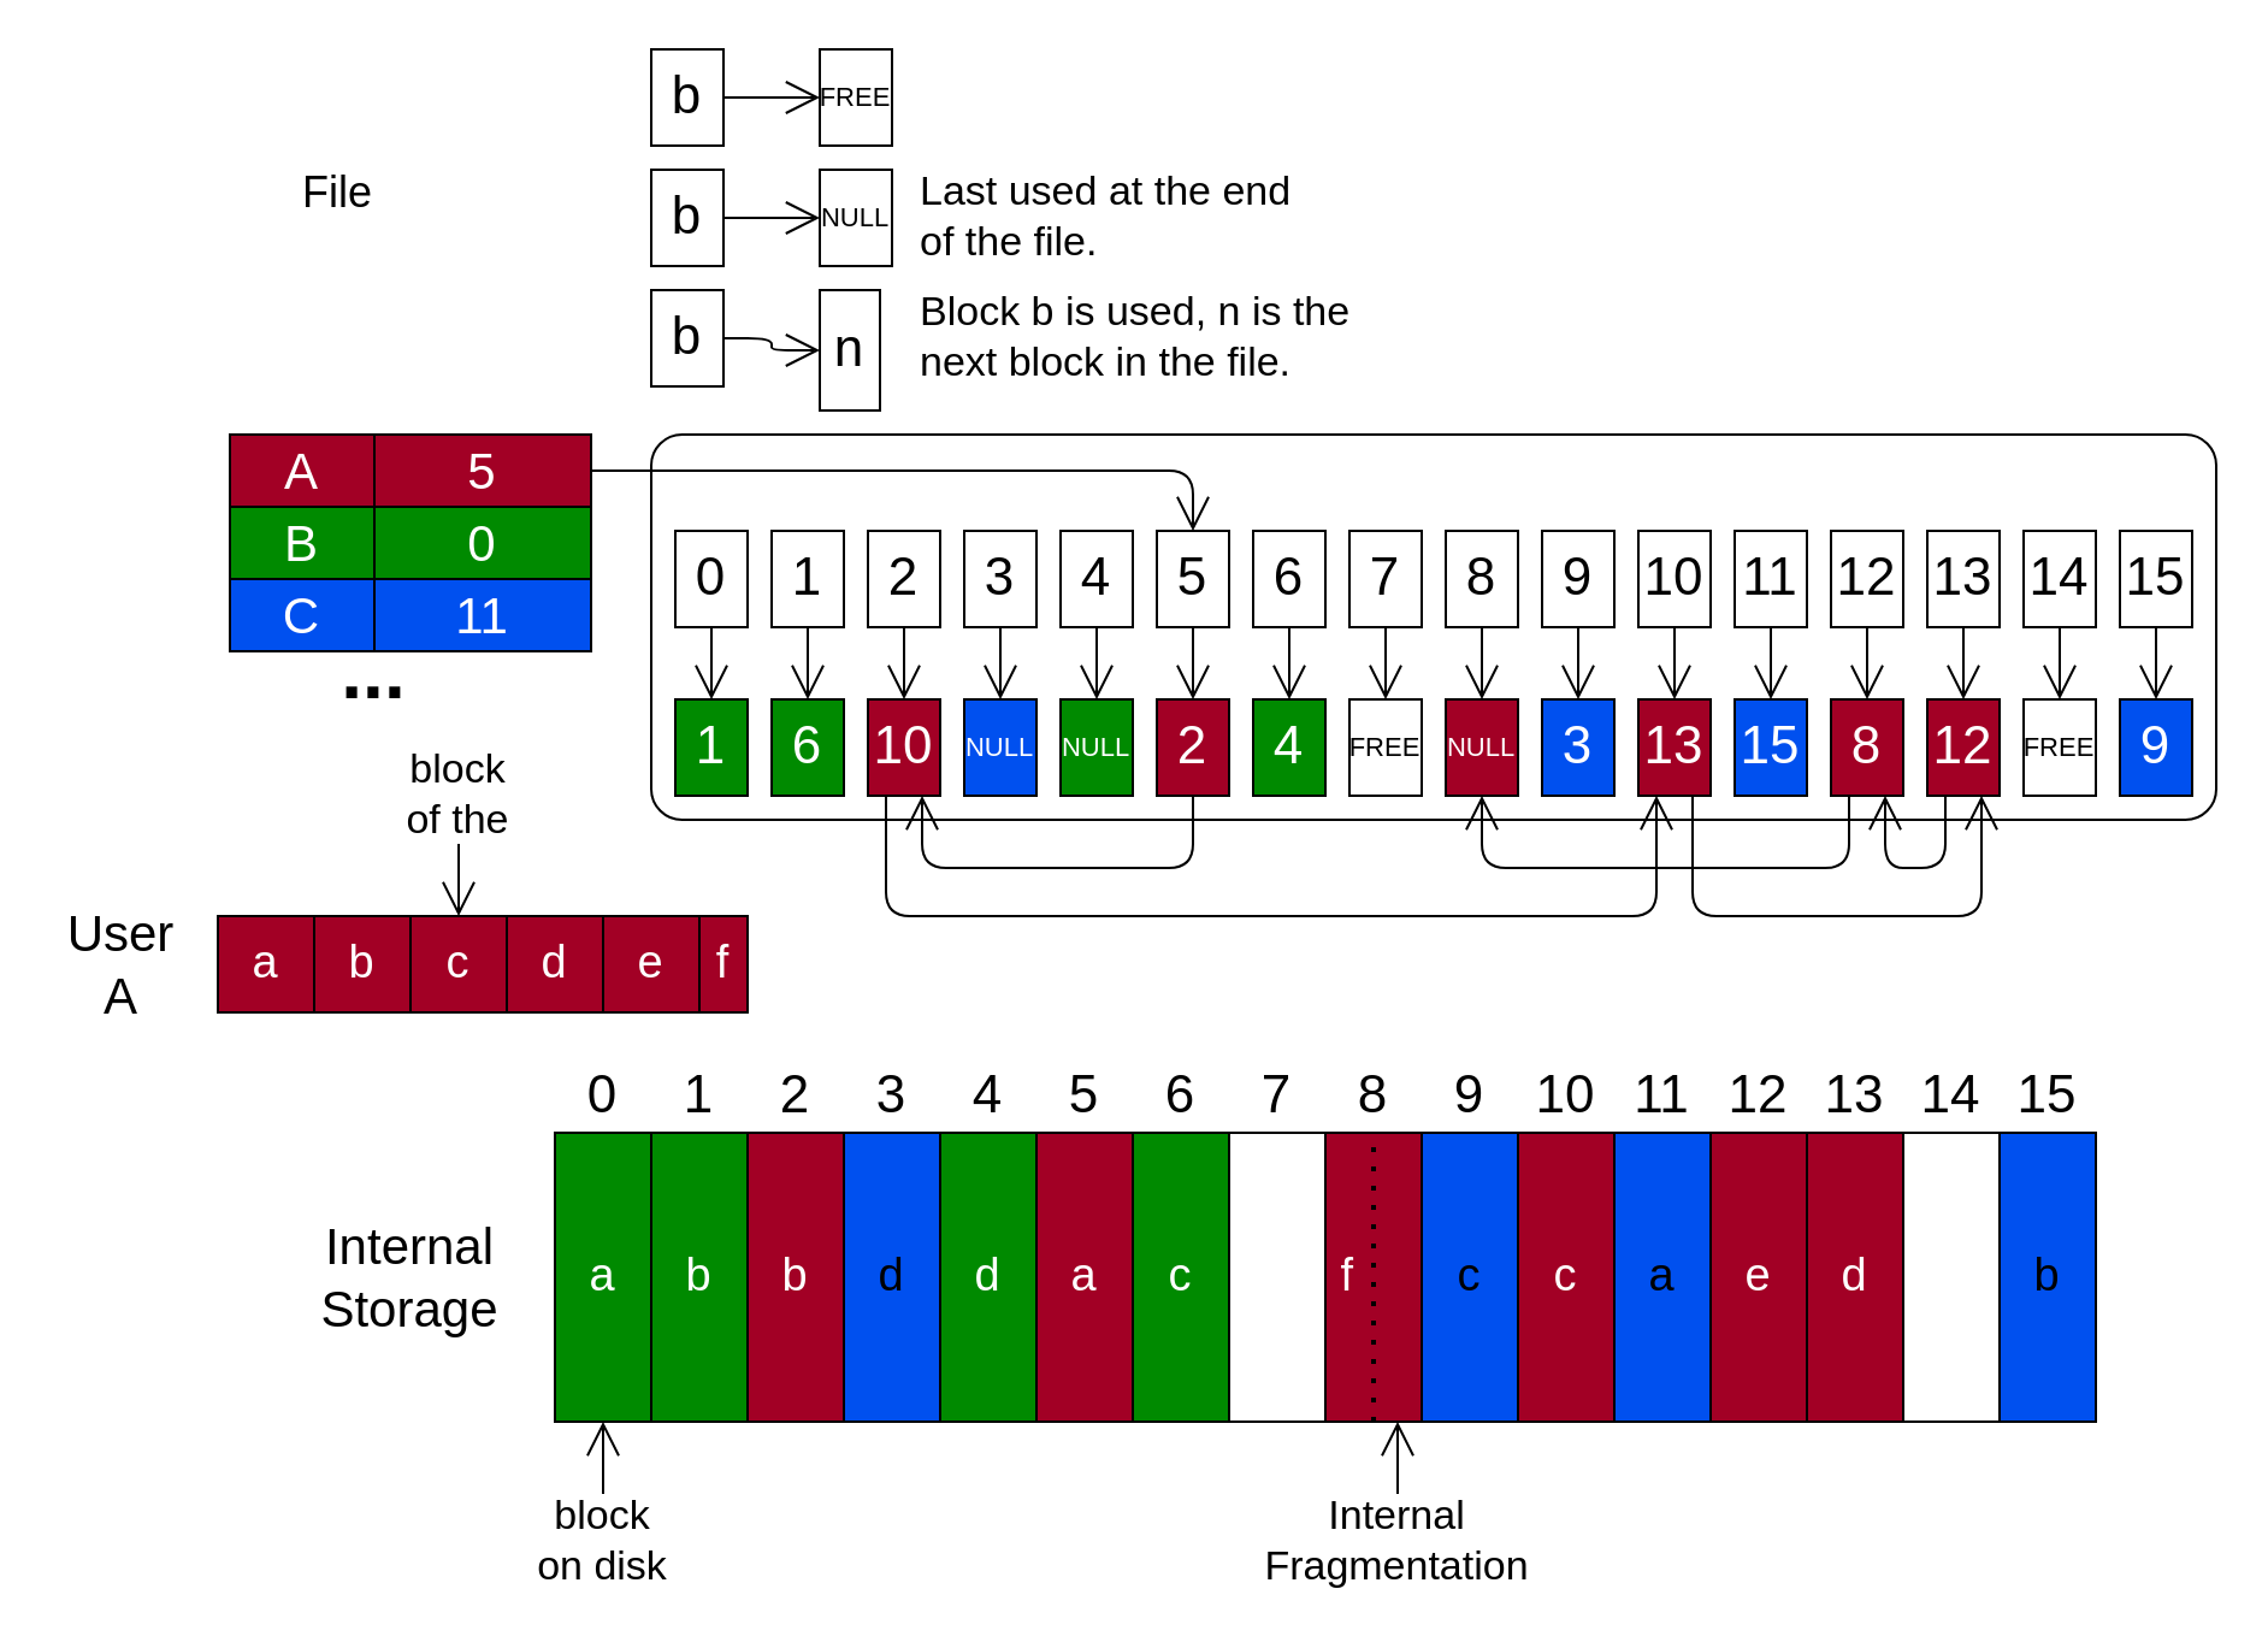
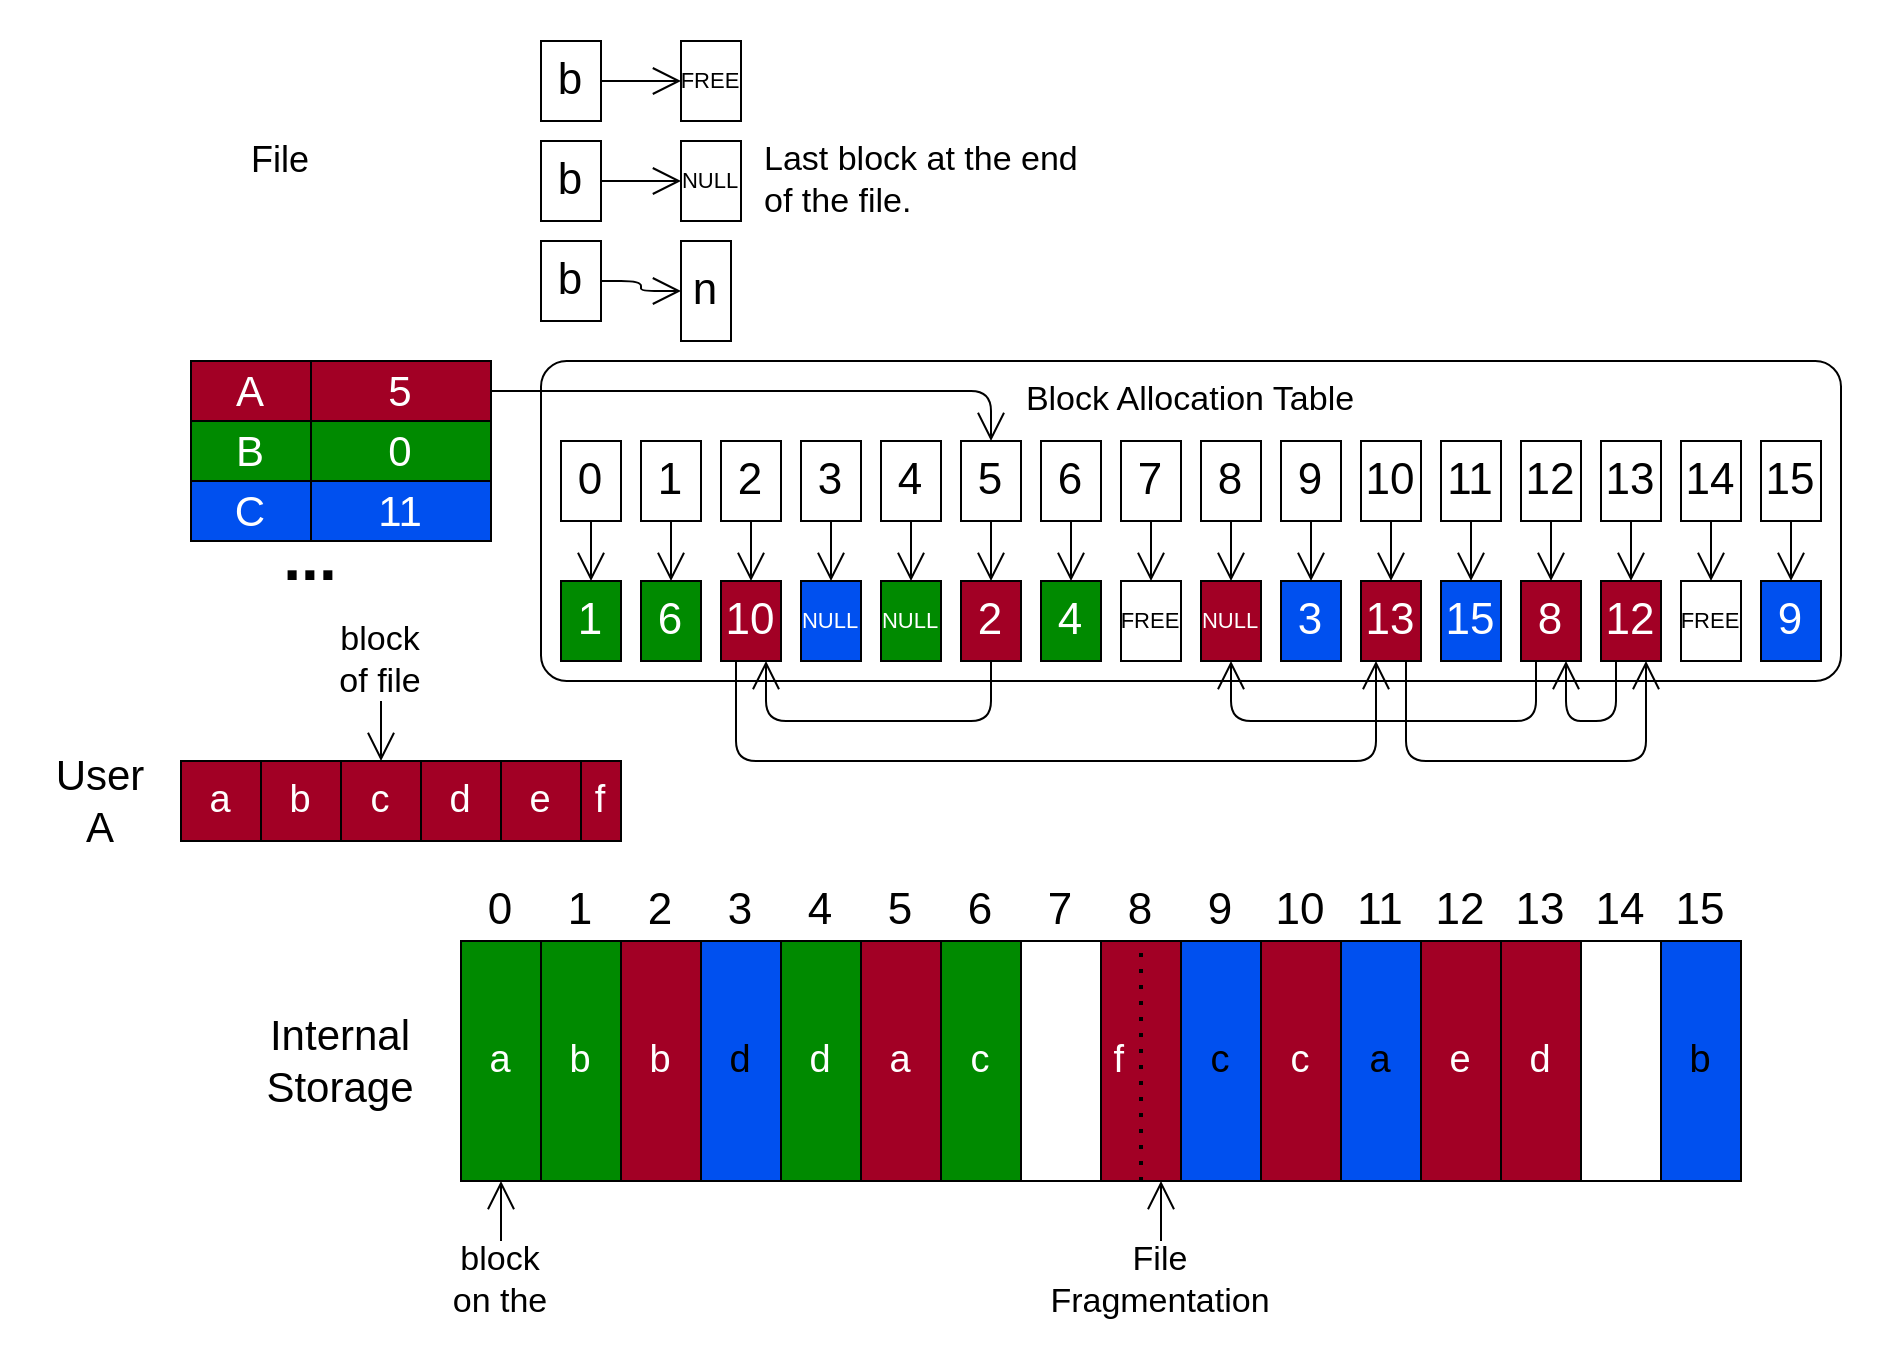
- <mxCell id="122" value="Last used at the end of the file." style="text;html=1;strokeColor=none;fillColor=none;align=left;verticalAlign=middle;whiteSpace=wrap;rounded=0;fontSize=17;" vertex="1" parent="1"><mxGeometry x="380" y="80" width="160" height="20" as="geometry" /></mxCell>
+ <mxCell id="122" value="Last block at the end of the file." style="text;html=1;strokeColor=none;fillColor=none;align=left;verticalAlign=middle;whiteSpace=wrap;rounded=0;fontSize=17;" vertex="1" parent="1"><mxGeometry x="380" y="80" width="160" height="20" as="geometry" /></mxCell>
- <mxCell id="123" value="Block b is used, n is the next block in the file." style="text;html=1;strokeColor=none;fillColor=none;align=left;verticalAlign=middle;whiteSpace=wrap;rounded=0;fontSize=17;" vertex="1" parent="1"><mxGeometry x="380" y="130" width="190" height="20" as="geometry" /></mxCell>
+ <mxCell id="112" value="Block Allocation Table" style="text;html=1;strokeColor=none;fillColor=none;align=center;verticalAlign=middle;whiteSpace=wrap;rounded=0;fontSize=17;" vertex="1" parent="1"><mxGeometry x="501.25" y="190" width="187.5" height="20" as="geometry" /></mxCell>
- <mxCell id="32" value="block of the" style="text;html=1;strokeColor=none;fillColor=none;align=center;verticalAlign=middle;whiteSpace=wrap;rounded=0;fontSize=17;" vertex="1" parent="1"><mxGeometry x="160" y="310" width="60" height="40" as="geometry" /></mxCell>
+ <mxCell id="32" value="block of file" style="text;html=1;strokeColor=none;fillColor=none;align=center;verticalAlign=middle;whiteSpace=wrap;rounded=0;fontSize=17;" vertex="1" parent="1"><mxGeometry x="160" y="310" width="60" height="40" as="geometry" /></mxCell>
- <mxCell id="30" value="block on disk" style="text;html=1;strokeColor=none;fillColor=none;align=center;verticalAlign=middle;whiteSpace=wrap;rounded=0;fontSize=17;" vertex="1" parent="1"><mxGeometry x="220" y="620" width="60" height="40" as="geometry" /></mxCell>
+ <mxCell id="30" value="block on the" style="text;html=1;strokeColor=none;fillColor=none;align=center;verticalAlign=middle;whiteSpace=wrap;rounded=0;fontSize=17;" vertex="1" parent="1"><mxGeometry x="220" y="620" width="60" height="40" as="geometry" /></mxCell>
- <mxCell id="28" value="Internal Fragmentation" style="text;html=1;strokeColor=none;fillColor=none;align=center;verticalAlign=middle;whiteSpace=wrap;rounded=0;fontSize=17;" vertex="1" parent="1"><mxGeometry x="510" y="620" width="140" height="40" as="geometry" /></mxCell>
+ <mxCell id="28" value="File Fragmentation" style="text;html=1;strokeColor=none;fillColor=none;align=center;verticalAlign=middle;whiteSpace=wrap;rounded=0;fontSize=17;" vertex="1" parent="1"><mxGeometry x="510" y="620" width="140" height="40" as="geometry" /></mxCell>
